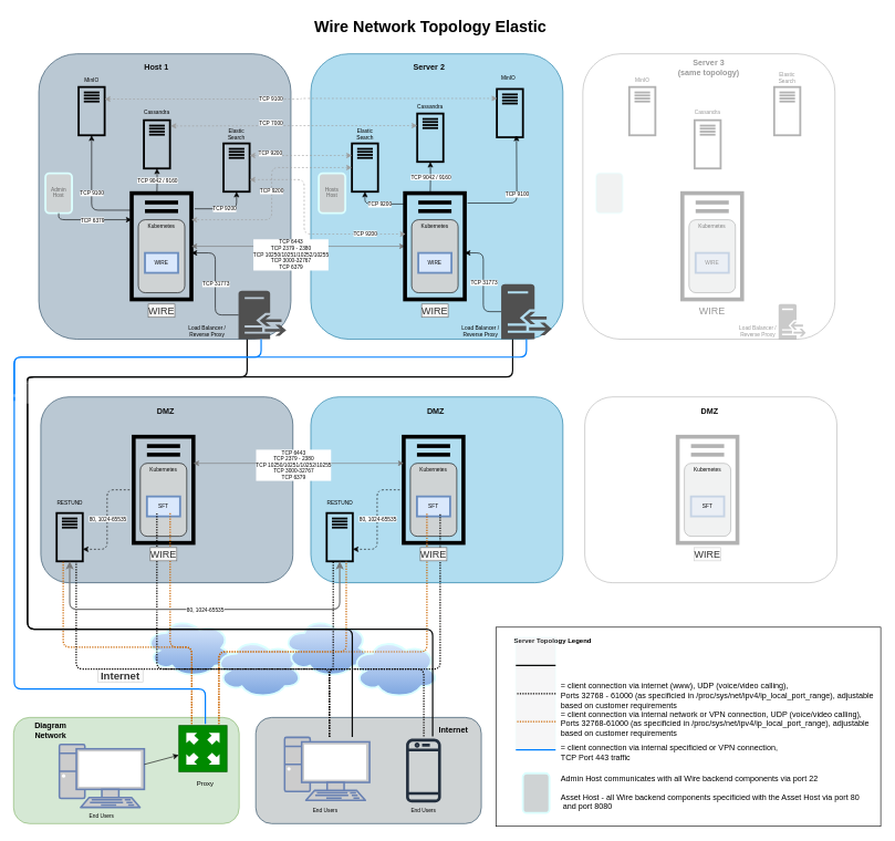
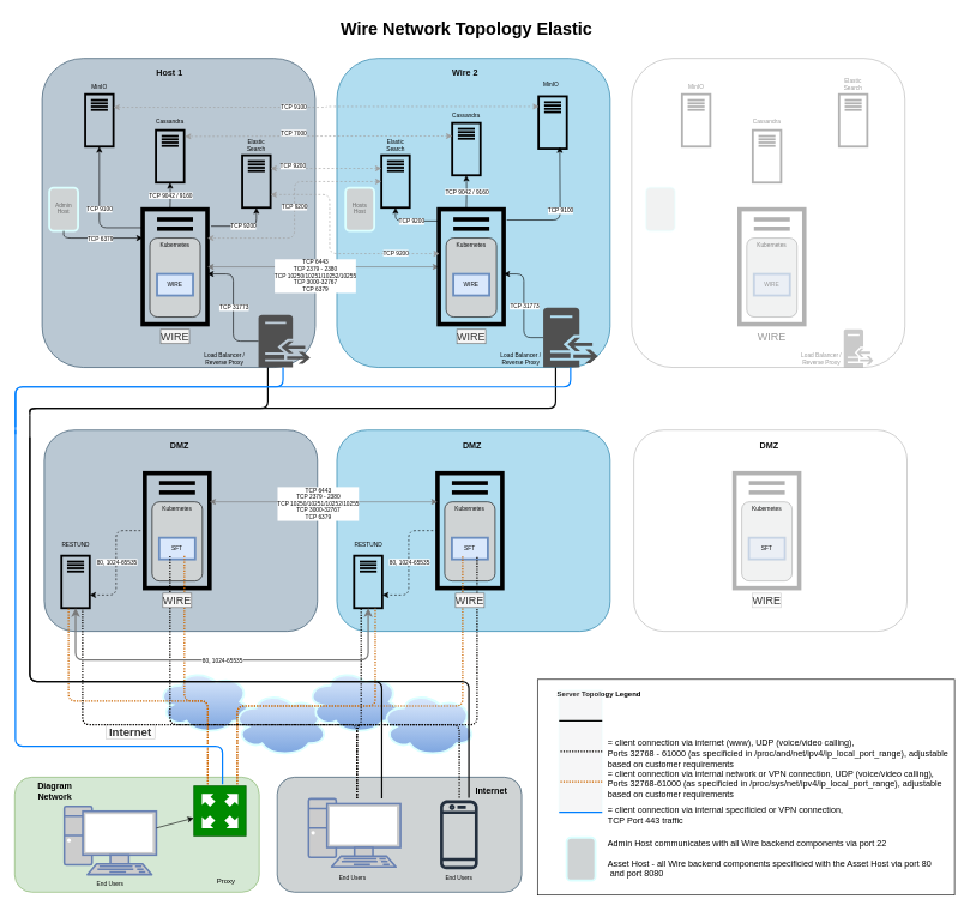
- <mxCell id="103" value="Server 2" style="text;html=1;strokeColor=none;fillColor=none;align=center;verticalAlign=middle;whiteSpace=wrap;rounded=0;fontSize=12;fontColor=#0D0D0D;fontStyle=1" parent="1" vertex="1"><mxGeometry x="618" y="90" width="57" height="20" as="geometry" /></mxCell>
+ <mxCell id="103" value="Wire 2" style="text;html=1;strokeColor=none;fillColor=none;align=center;verticalAlign=middle;whiteSpace=wrap;rounded=0;fontSize=12;fontColor=#0D0D0D;fontStyle=1" parent="1" vertex="1"><mxGeometry x="618" y="90" width="57" height="20" as="geometry" /></mxCell>
- <mxCell id="137" value="&lt;div style=&quot;font-size: 12px;&quot;&gt;Server 3&lt;/div&gt;&lt;div style=&quot;font-size: 12px;&quot;&gt;(same topology)&lt;/div&gt;" style="text;html=1;strokeColor=none;fillColor=none;align=center;verticalAlign=middle;whiteSpace=wrap;rounded=0;fontSize=12;fontStyle=1;opacity=30;fontColor=#999999;" parent="1" vertex="1"><mxGeometry x="1018" y="90" width="100" height="20" as="geometry" /></mxCell>
- <mxCell id="171" value="&lt;div style=&quot;font-size: 12px&quot;&gt;= client connection via internet (www), UDP (voice/video calling),&lt;/div&gt;&lt;div style=&quot;font-size: 12px&quot;&gt;Ports 32768 - 61000 (as specificied in /proc/sys/net/ipv4/ip_local_port_range), adjustable based on customer requirements&lt;br style=&quot;font-size: 12px&quot;&gt;&lt;/div&gt;" style="text;html=1;strokeColor=none;fillColor=none;align=left;verticalAlign=middle;whiteSpace=wrap;rounded=0;fontSize=12;fontColor=#000000;opacity=20;" parent="1" vertex="1"><mxGeometry x="843" y="1022" width="484" height="50" as="geometry" /></mxCell>
+ <mxCell id="171" value="&lt;div style=&quot;font-size: 12px&quot;&gt;= client connection via internet (www), UDP (voice/video calling),&lt;/div&gt;&lt;div style=&quot;font-size: 12px&quot;&gt;Ports 32768 - 61000 (as specificied in /proc/and/net/ipv4/ip_local_port_range), adjustable based on customer requirements&lt;br style=&quot;font-size: 12px&quot;&gt;&lt;/div&gt;" style="text;html=1;strokeColor=none;fillColor=none;align=left;verticalAlign=middle;whiteSpace=wrap;rounded=0;fontSize=12;fontColor=#000000;opacity=20;" parent="1" vertex="1"><mxGeometry x="843" y="1022" width="484" height="50" as="geometry" /></mxCell>
- <mxCell id="154" value="Proxy" style="text;html=1;strokeColor=none;fillColor=none;align=center;verticalAlign=middle;whiteSpace=wrap;rounded=0;fontSize=10;fontColor=#000000;opacity=30;" parent="1" vertex="1"><mxGeometry x="289" y="1170" width="40" height="20" as="geometry" /></mxCell>
+ <mxCell id="154" value="Proxy" style="text;html=1;strokeColor=none;fillColor=none;align=center;verticalAlign=middle;whiteSpace=wrap;rounded=0;fontSize=10;fontColor=#000000;opacity=30;" parent="1" vertex="1"><mxGeometry x="294" y="1215" width="40" height="20" as="geometry" /></mxCell>
